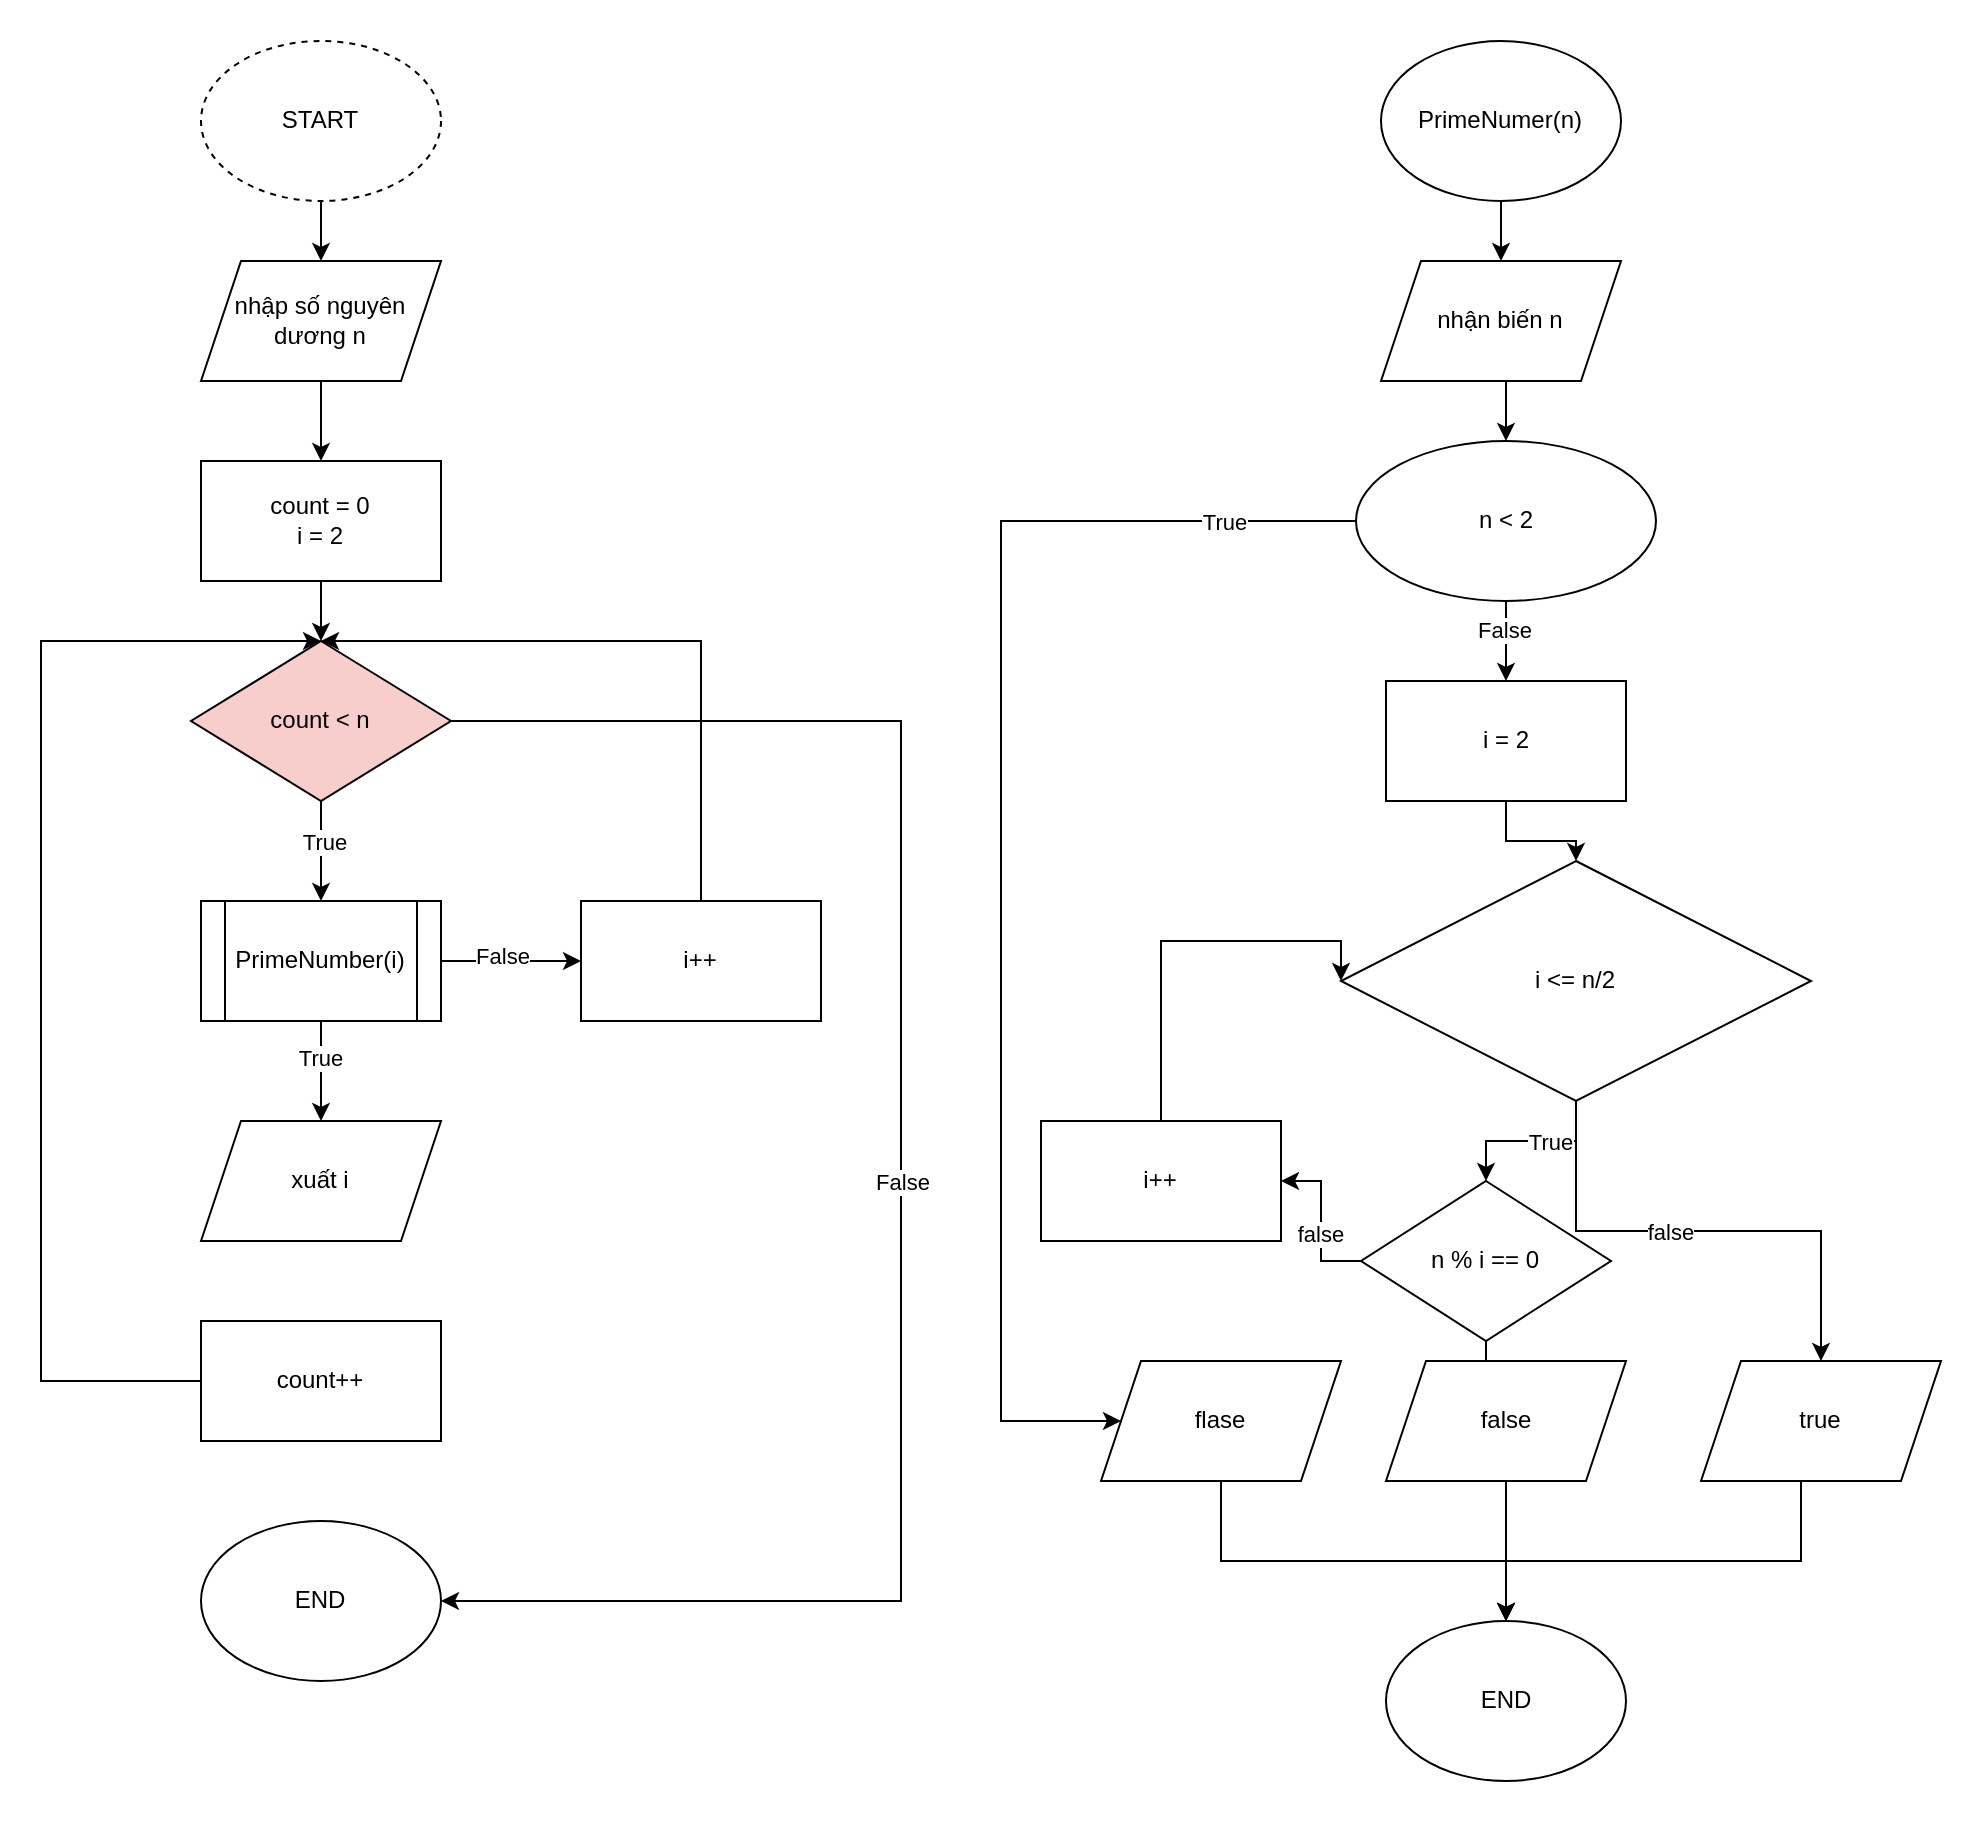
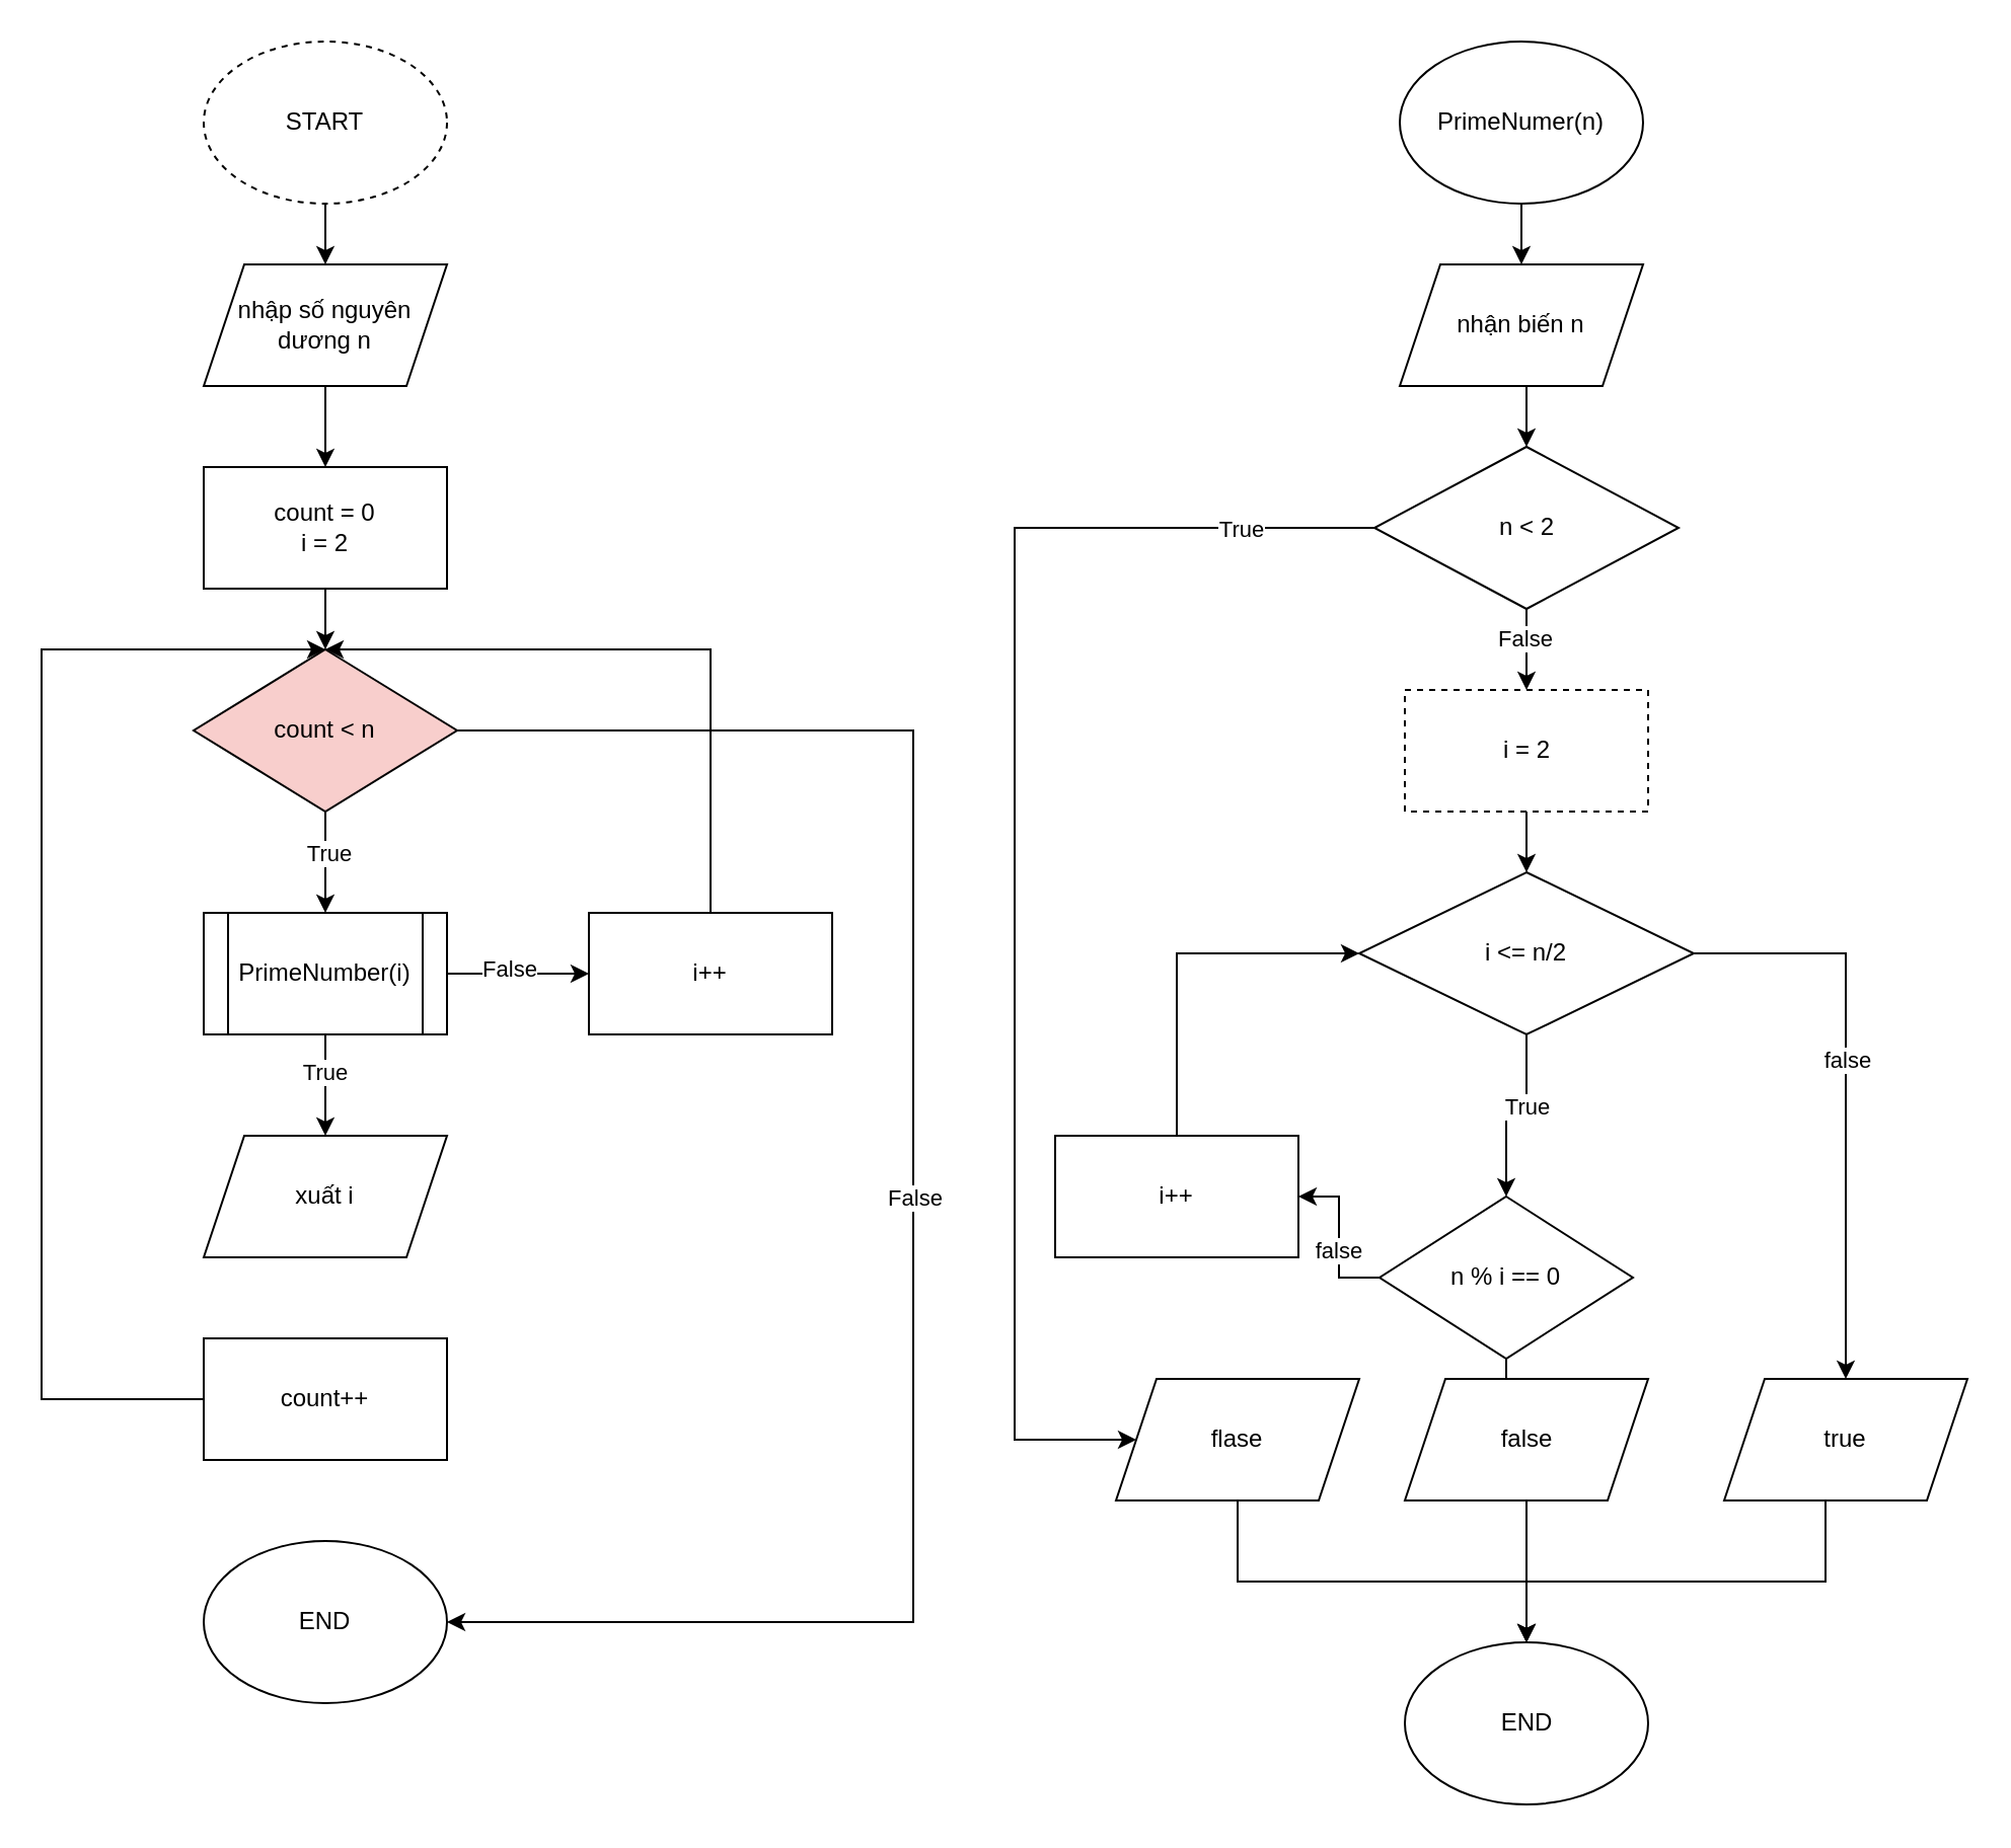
- <mxCell id="10" value="n &amp;lt; 2" style="ellipse;whiteSpace=wrap;html=1;" vertex="1" parent="1"><mxGeometry x="677.5" y="220" width="150" height="80" as="geometry" /></mxCell>
+ <mxCell id="10" value="n &amp;lt; 2" style="rhombus;whiteSpace=wrap;html=1;" vertex="1" parent="1"><mxGeometry x="677.5" y="220" width="150" height="80" as="geometry" /></mxCell>
- <mxCell id="12" value="i = 2" style="whiteSpace=wrap;html=1;" vertex="1" parent="1"><mxGeometry x="692.5" y="340" width="120" height="60" as="geometry" /></mxCell>
+ <mxCell id="12" value="i = 2" style="whiteSpace=wrap;html=1;dashed=1;" vertex="1" parent="1"><mxGeometry x="692.5" y="340" width="120" height="60" as="geometry" /></mxCell>
- <mxCell id="17" value="i &amp;lt;= n/2" style="rhombus;whiteSpace=wrap;html=1;" vertex="1" parent="1"><mxGeometry x="670" y="430" width="235" height="120" as="geometry" /></mxCell>
+ <mxCell id="17" value="i &amp;lt;= n/2" style="rhombus;whiteSpace=wrap;html=1;" vertex="1" parent="1"><mxGeometry x="670" y="430" width="165" height="80" as="geometry" /></mxCell>
